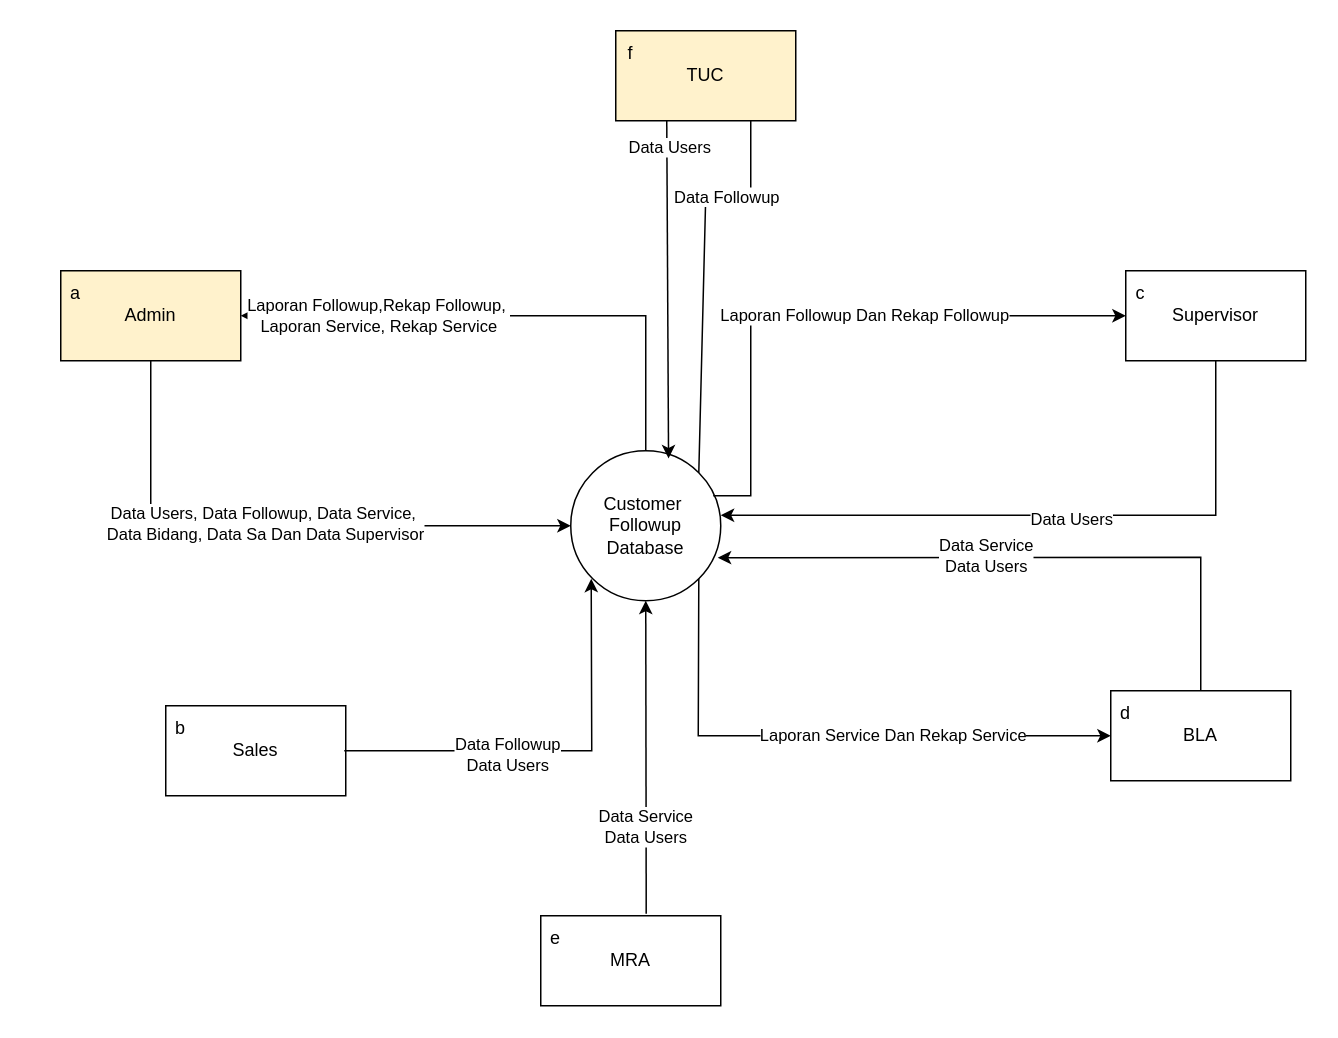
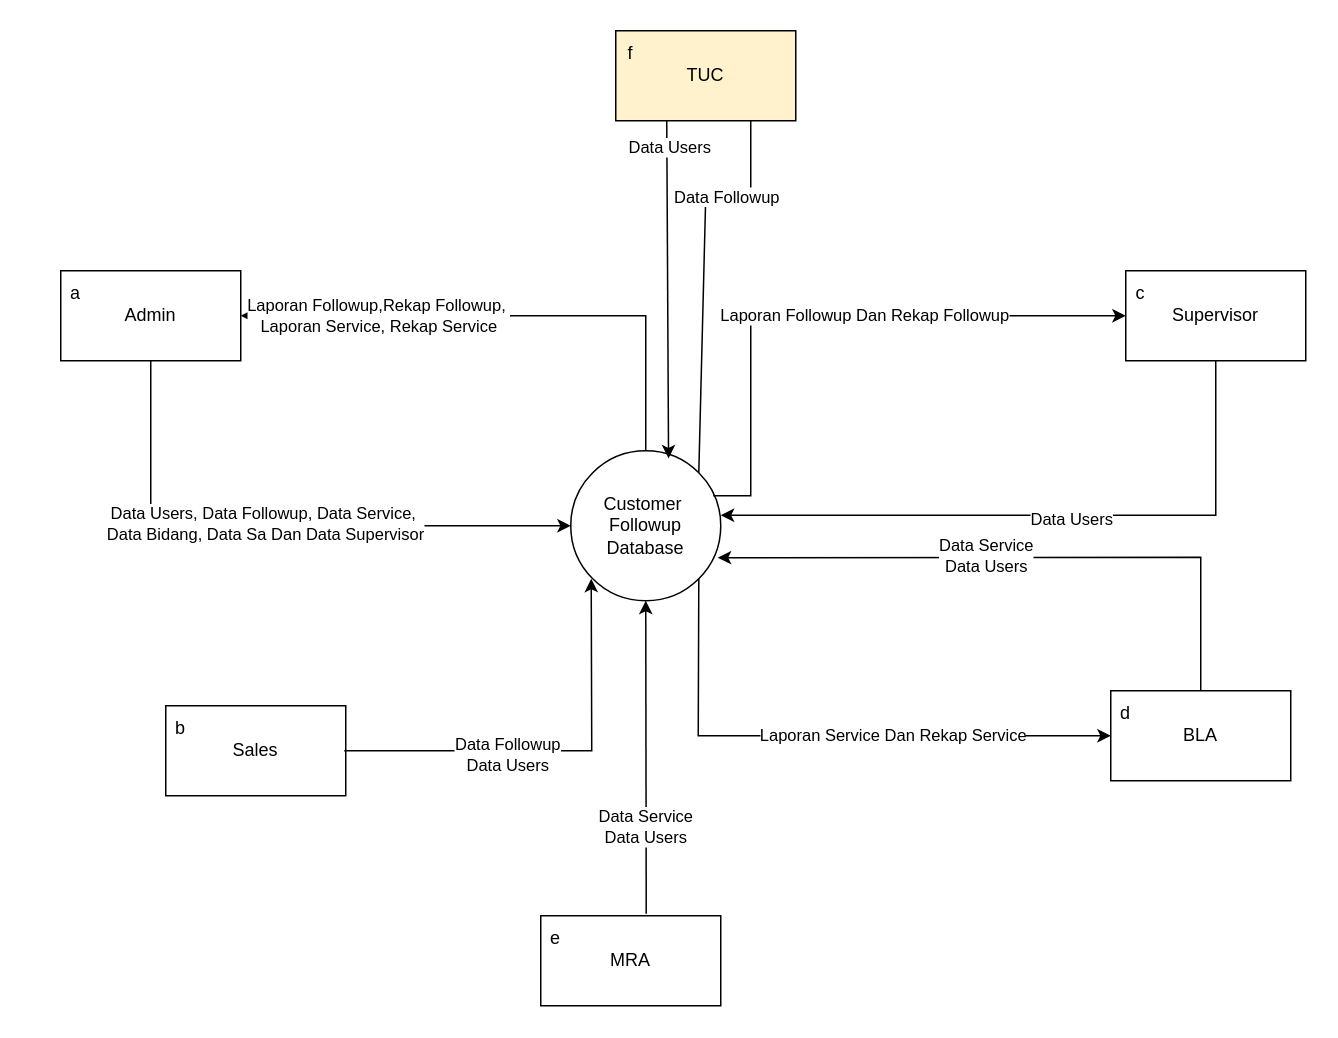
- <mxCell id="4" value="Admin" style="html=1;dashed=0;whiteSpace=wrap;fillColor=#fff2cc;" parent="1" vertex="1"><mxGeometry x="40" y="180" width="120" height="60" as="geometry" /></mxCell>
+ <mxCell id="4" value="Admin" style="html=1;dashed=0;whiteSpace=wrap;" parent="1" vertex="1"><mxGeometry x="40" y="180" width="120" height="60" as="geometry" /></mxCell>
